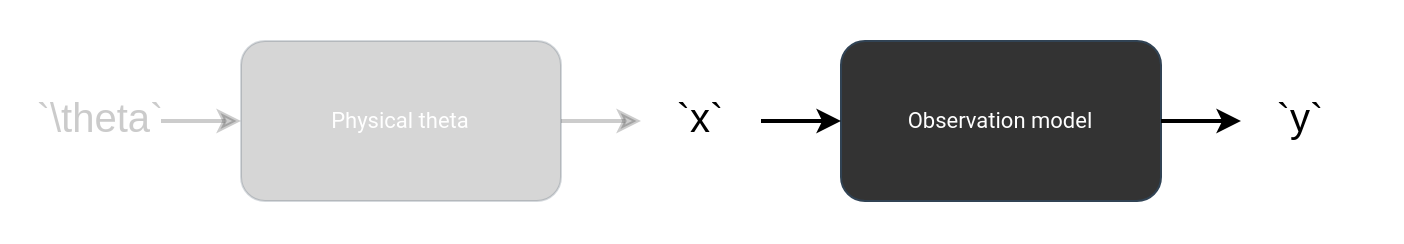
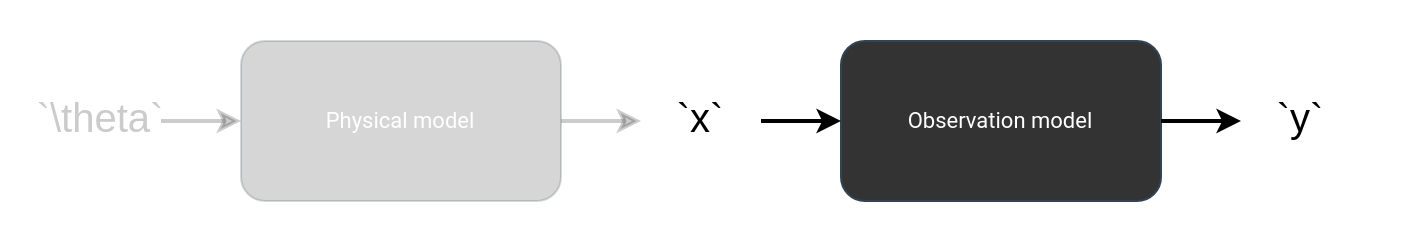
- <mxCell id="5" value="Physical theta" style="rounded=1;whiteSpace=wrap;html=1;fillColor=#333333;fontColor=#ffffff;strokeColor=#314354;fontFamily=Roboto;fontSource=https%3A%2F%2Ffonts.googleapis.com%2Fcss%3Ffamily%3DRoboto;fontSize=11;opacity=20;" vertex="1" parent="1"><mxGeometry x="120" y="20" width="160" height="80" as="geometry" /></mxCell>
+ <mxCell id="5" value="Physical model" style="rounded=1;whiteSpace=wrap;html=1;fillColor=#333333;fontColor=#ffffff;strokeColor=#314354;fontFamily=Roboto;fontSource=https%3A%2F%2Ffonts.googleapis.com%2Fcss%3Ffamily%3DRoboto;fontSize=11;opacity=20;" vertex="1" parent="1"><mxGeometry x="120" y="20" width="160" height="80" as="geometry" /></mxCell>
